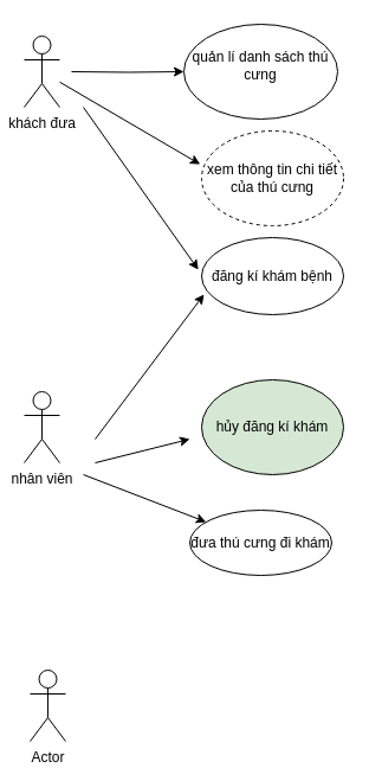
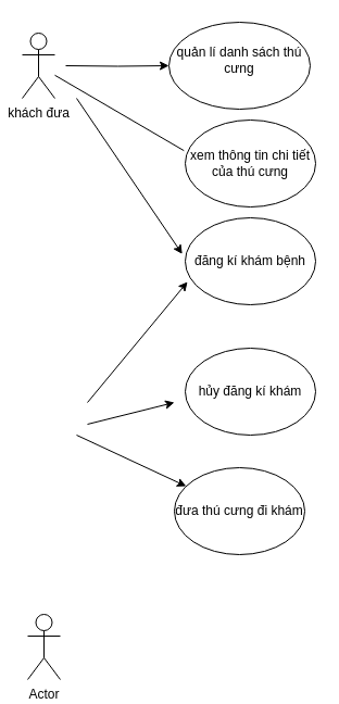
- <mxCell id="5" value="" style="endArrow=classic;html=1;rounded=0;entryX=-0.01;entryY=0.352;entryDx=0;entryDy=0;entryPerimeter=0;" edge="1" parent="1" source="3" target="6"><mxGeometry width="50" height="50" relative="1" as="geometry"><mxPoint x="70" y="100" as="sourcePoint" /><mxPoint x="160" y="110" as="targetPoint" /><Array as="points" /></mxGeometry></mxCell>
+ <mxCell id="5" value="" style="endArrow=none;html=1;rounded=0;entryX=-0.01;entryY=0.352;entryDx=0;entryDy=0;entryPerimeter=0;" edge="1" parent="1" source="3" target="6"><mxGeometry width="50" height="50" relative="1" as="geometry"><mxPoint x="70" y="100" as="sourcePoint" /><mxPoint x="160" y="110" as="targetPoint" /><Array as="points" /></mxGeometry></mxCell>
- <mxCell id="6" value="xem thông tin chi tiết của thú cưng" style="ellipse;whiteSpace=wrap;html=1;dashed=1;" vertex="1" parent="1"><mxGeometry x="170" y="110" width="120" height="80" as="geometry" /></mxCell>
+ <mxCell id="6" value="xem thông tin chi tiết của thú cưng" style="ellipse;whiteSpace=wrap;html=1;" vertex="1" parent="1"><mxGeometry x="170" y="110" width="120" height="80" as="geometry" /></mxCell>
- <mxCell id="8" value="đăng kí khám bệnh" style="ellipse;whiteSpace=wrap;html=1;" vertex="1" parent="1"><mxGeometry x="170" y="200" width="120" height="65" as="geometry" /></mxCell>
+ <mxCell id="8" value="đăng kí khám bệnh" style="ellipse;whiteSpace=wrap;html=1;" vertex="1" parent="1"><mxGeometry x="170" y="200" width="120" height="80" as="geometry" /></mxCell>
- <mxCell id="9" value="nhân viên" style="shape=umlActor;verticalLabelPosition=bottom;verticalAlign=top;html=1;outlineConnect=0;" vertex="1" parent="1"><mxGeometry x="20" y="330" width="30" height="60" as="geometry" /></mxCell>
- <mxCell id="11" value="hủy đăng kí khám" style="ellipse;whiteSpace=wrap;html=1;fillColor=#d5e8d4;" vertex="1" parent="1"><mxGeometry x="170" y="320" width="120" height="80" as="geometry" /></mxCell>
+ <mxCell id="11" value="hủy đăng kí khám" style="ellipse;whiteSpace=wrap;html=1;" vertex="1" parent="1"><mxGeometry x="170" y="320" width="120" height="80" as="geometry" /></mxCell>
- <mxCell id="14" value="đưa thú cưng đi khám" style="ellipse;whiteSpace=wrap;html=1;" vertex="1" parent="1"><mxGeometry x="160" y="430" width="120" height="55" as="geometry" /></mxCell>
+ <mxCell id="14" value="đưa thú cưng đi khám" style="ellipse;whiteSpace=wrap;html=1;" vertex="1" parent="1"><mxGeometry x="160" y="430" width="120" height="80" as="geometry" /></mxCell>
